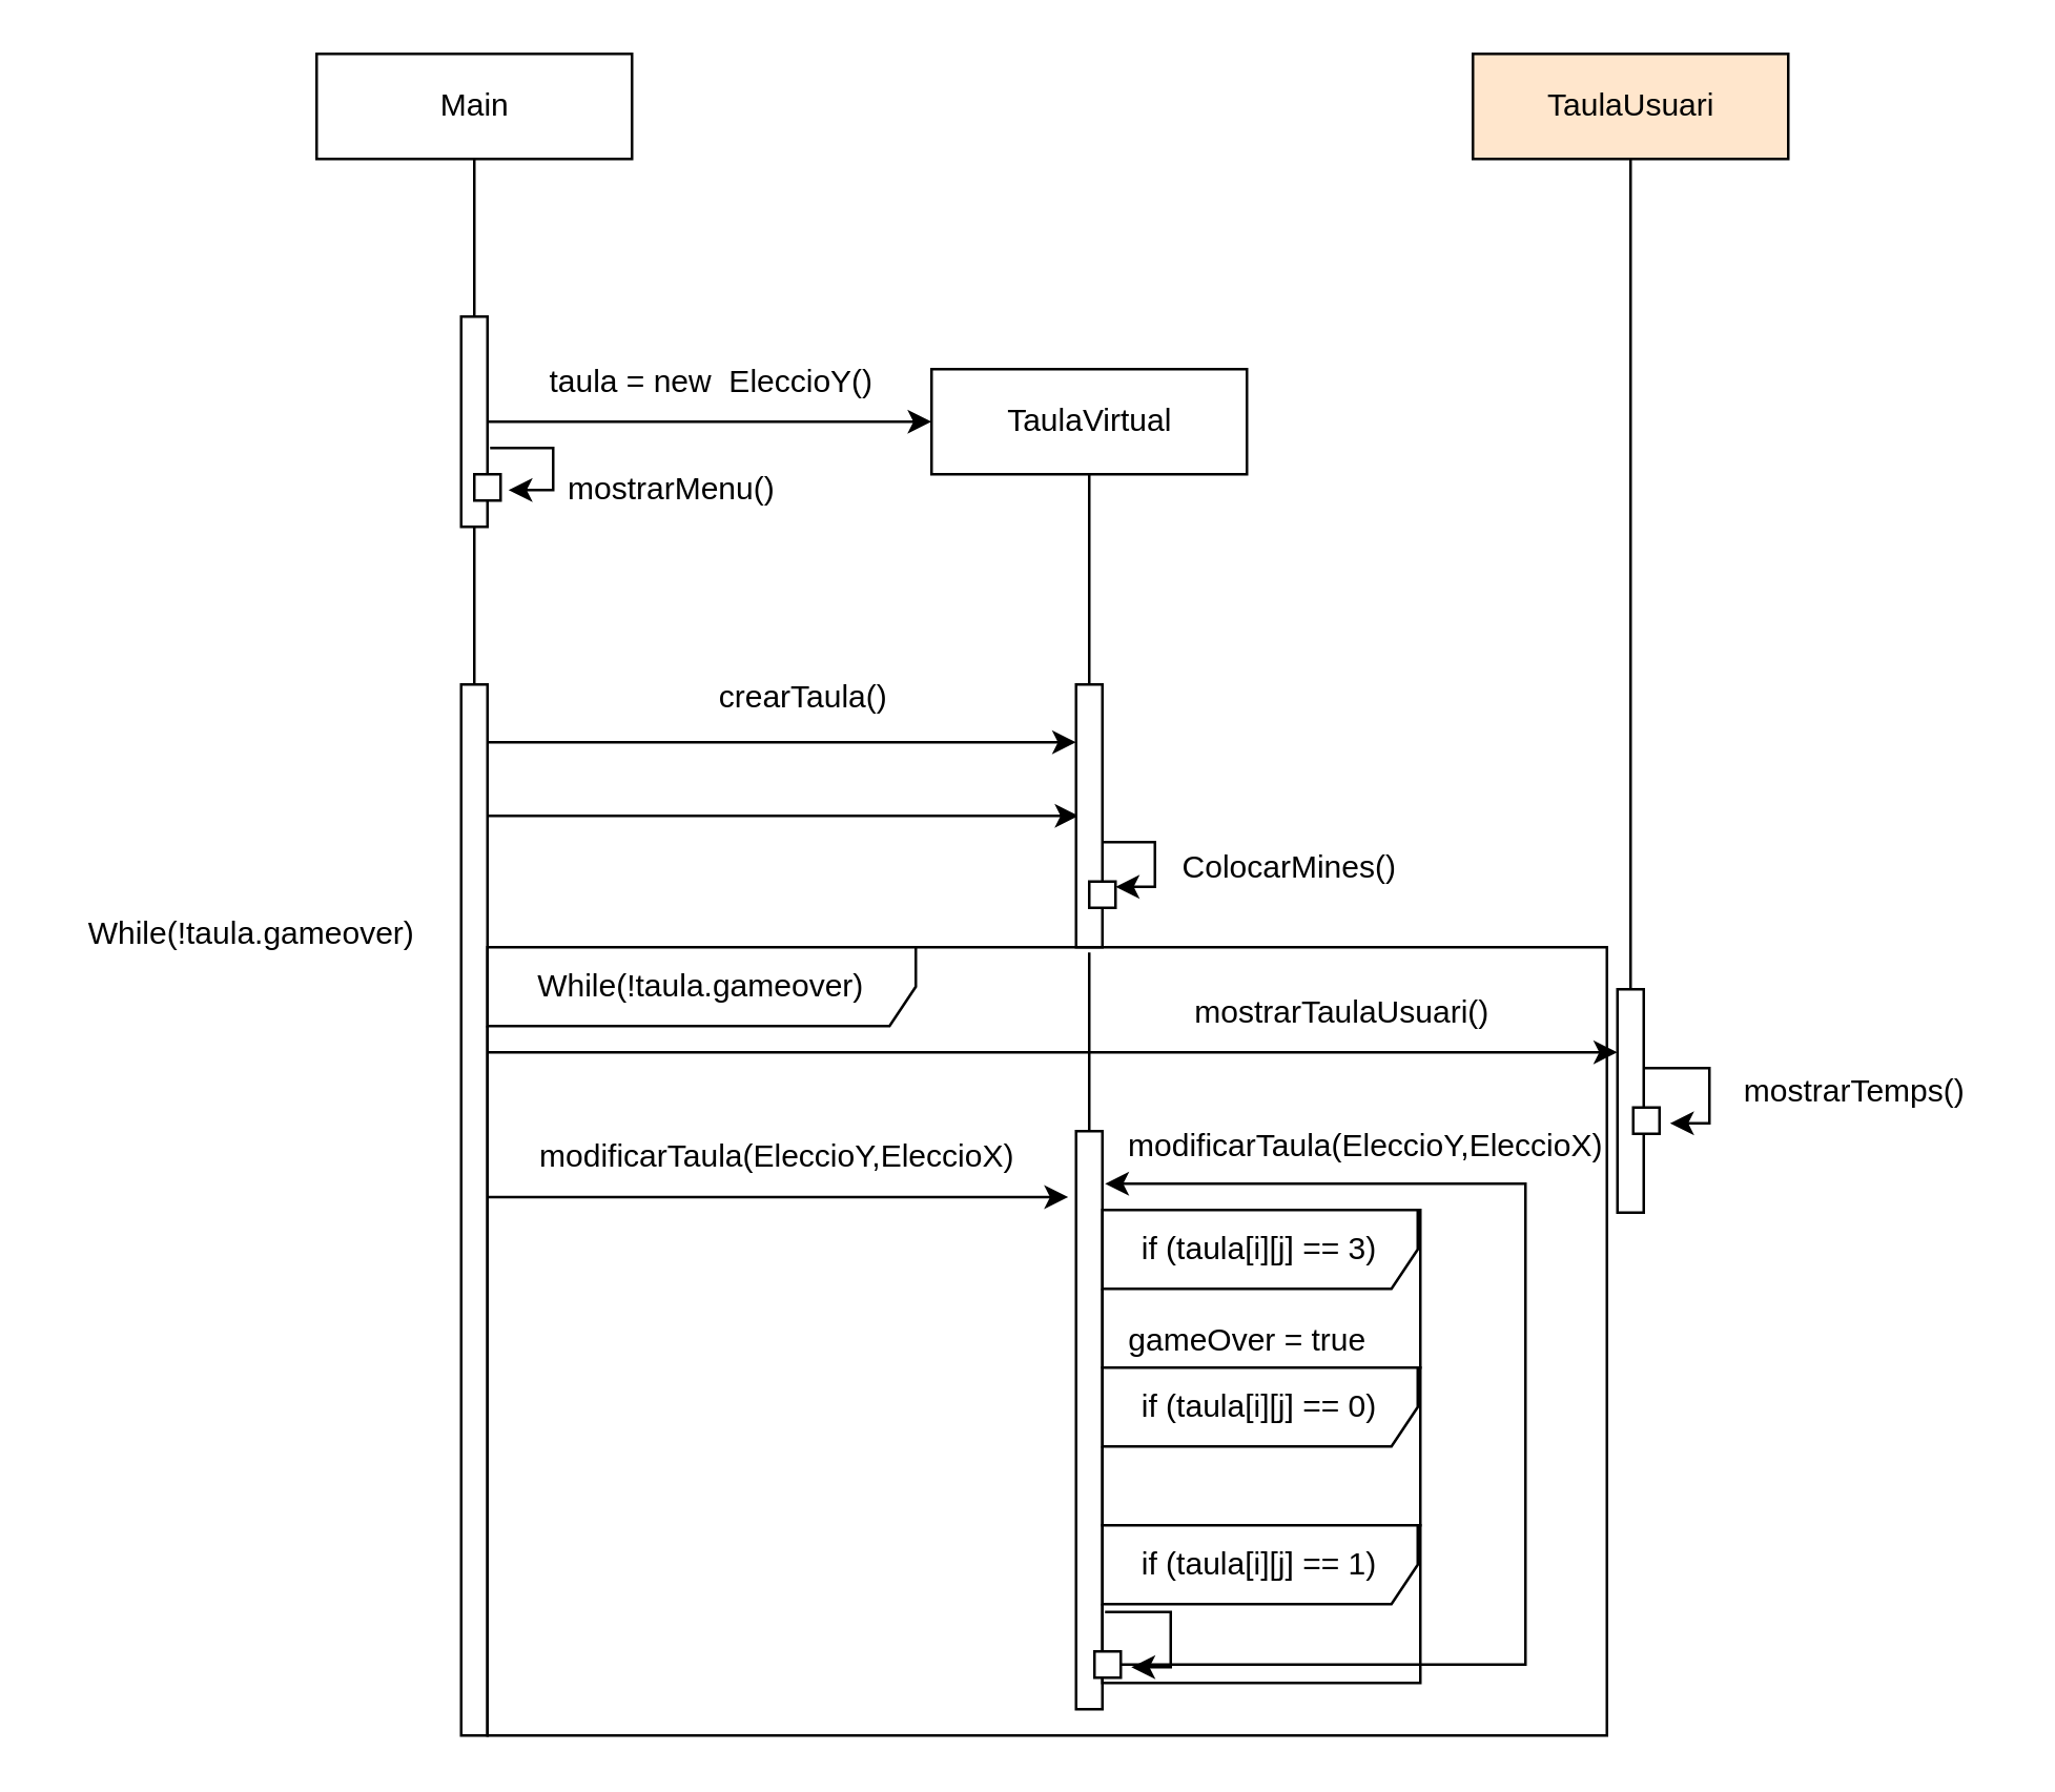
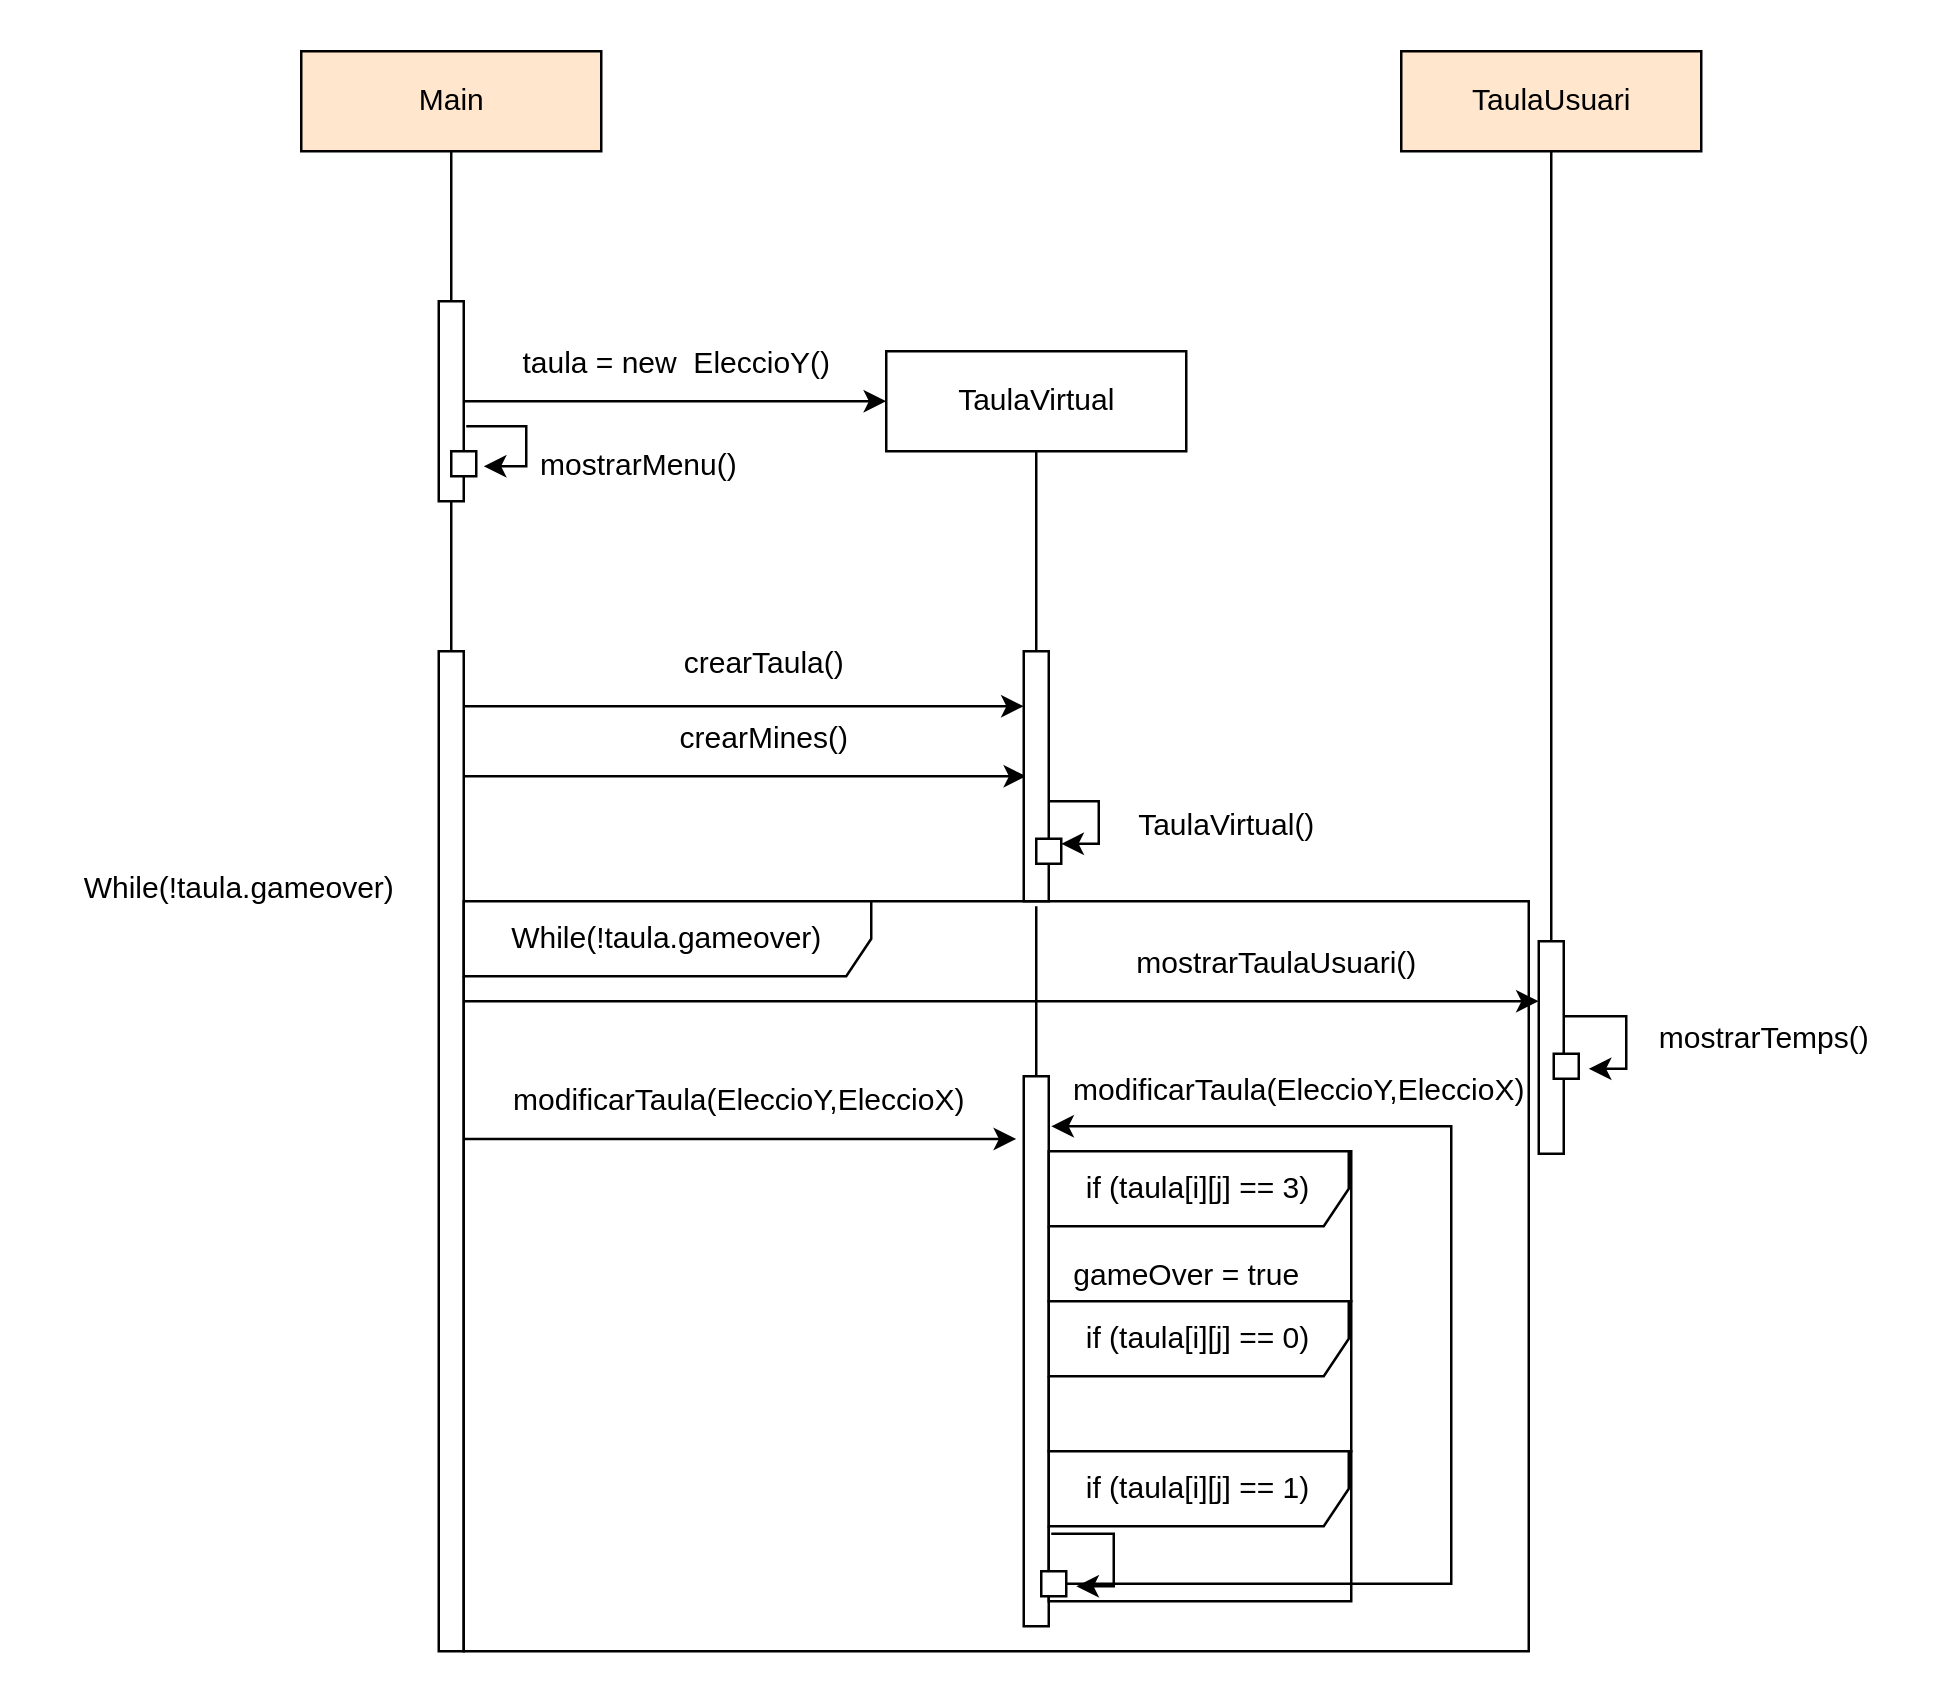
- <mxCell id="2" value="Main" style="html=1;" parent="1" vertex="1"><mxGeometry x="120" y="20" width="120" height="40" as="geometry" /></mxCell>
+ <mxCell id="2" value="Main" style="html=1;fillColor=#ffe6cc;" parent="1" vertex="1"><mxGeometry x="120" y="20" width="120" height="40" as="geometry" /></mxCell>
+ <mxCell id="19" value="crearMines()" style="text;html=1;align=center;verticalAlign=middle;resizable=0;points=[];autosize=1;strokeColor=none;fillColor=none;" vertex="1" parent="1"><mxGeometry x="260" y="280" width="90" height="30" as="geometry" /></mxCell>
- <mxCell id="21" value="ColocarMines()" style="text;html=1;align=center;verticalAlign=middle;resizable=0;points=[];autosize=1;strokeColor=none;fillColor=none;" vertex="1" parent="1"><mxGeometry x="440" y="315" width="100" height="30" as="geometry" /></mxCell>
+ <mxCell id="21" value="TaulaVirtual()" style="text;html=1;align=center;verticalAlign=middle;resizable=0;points=[];autosize=1;strokeColor=none;fillColor=none;" vertex="1" parent="1"><mxGeometry x="440" y="315" width="100" height="30" as="geometry" /></mxCell>
